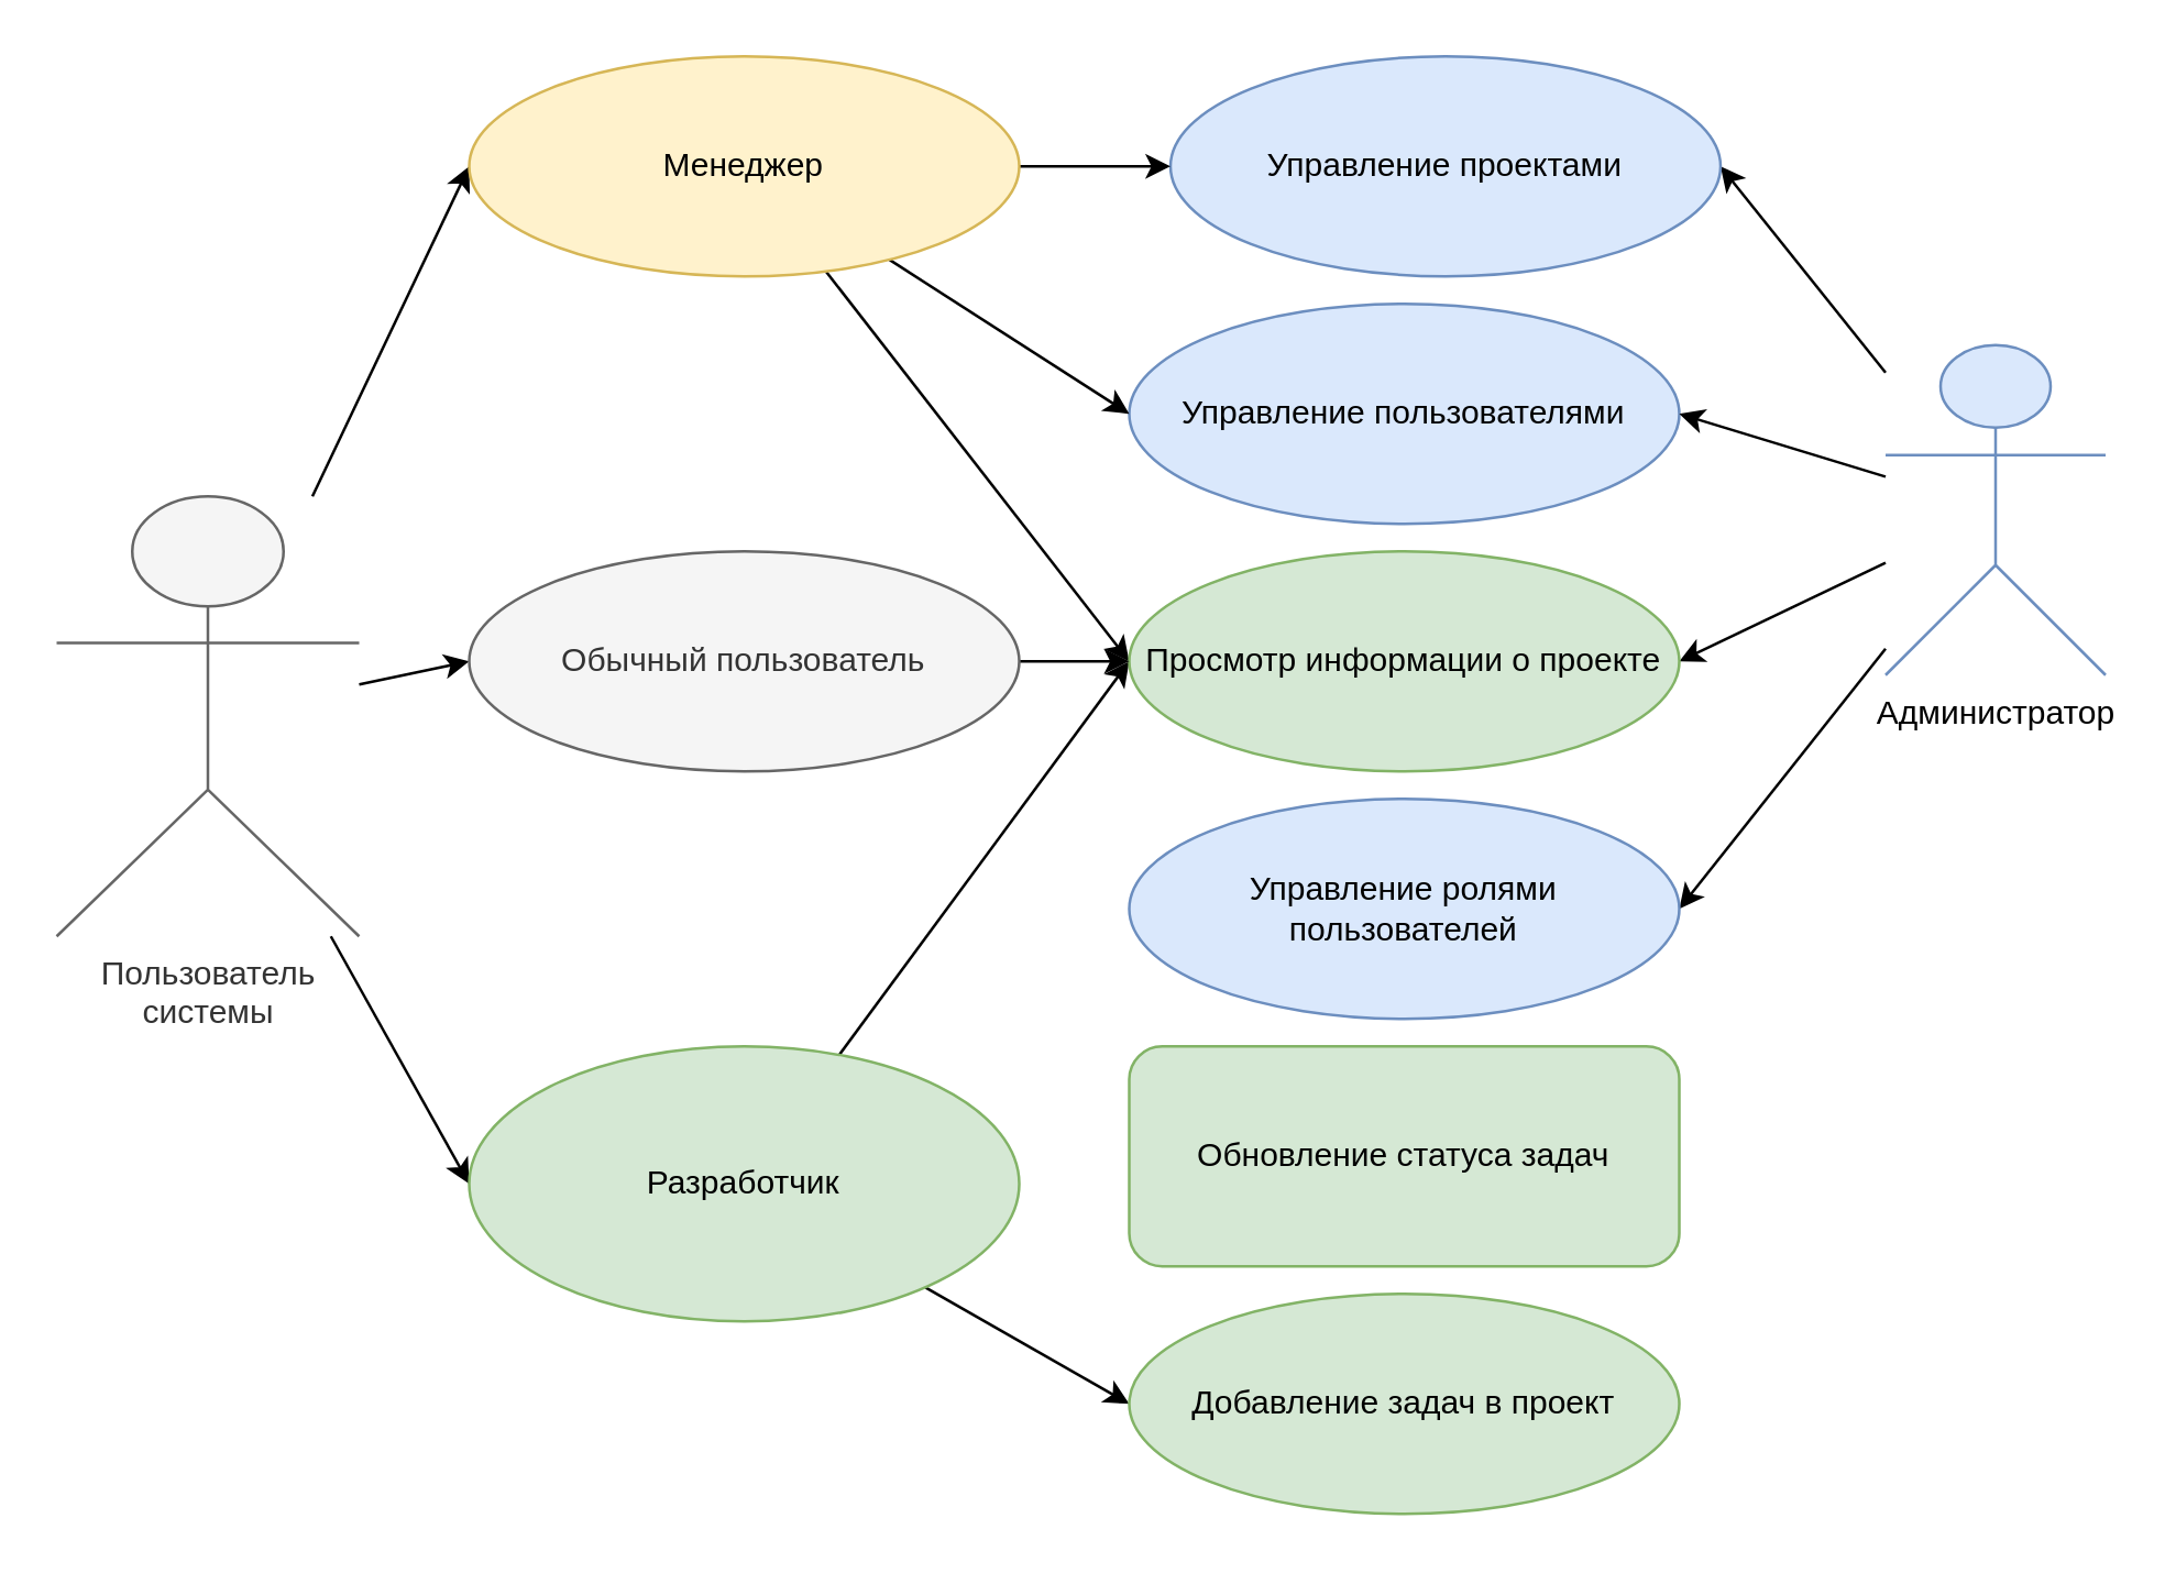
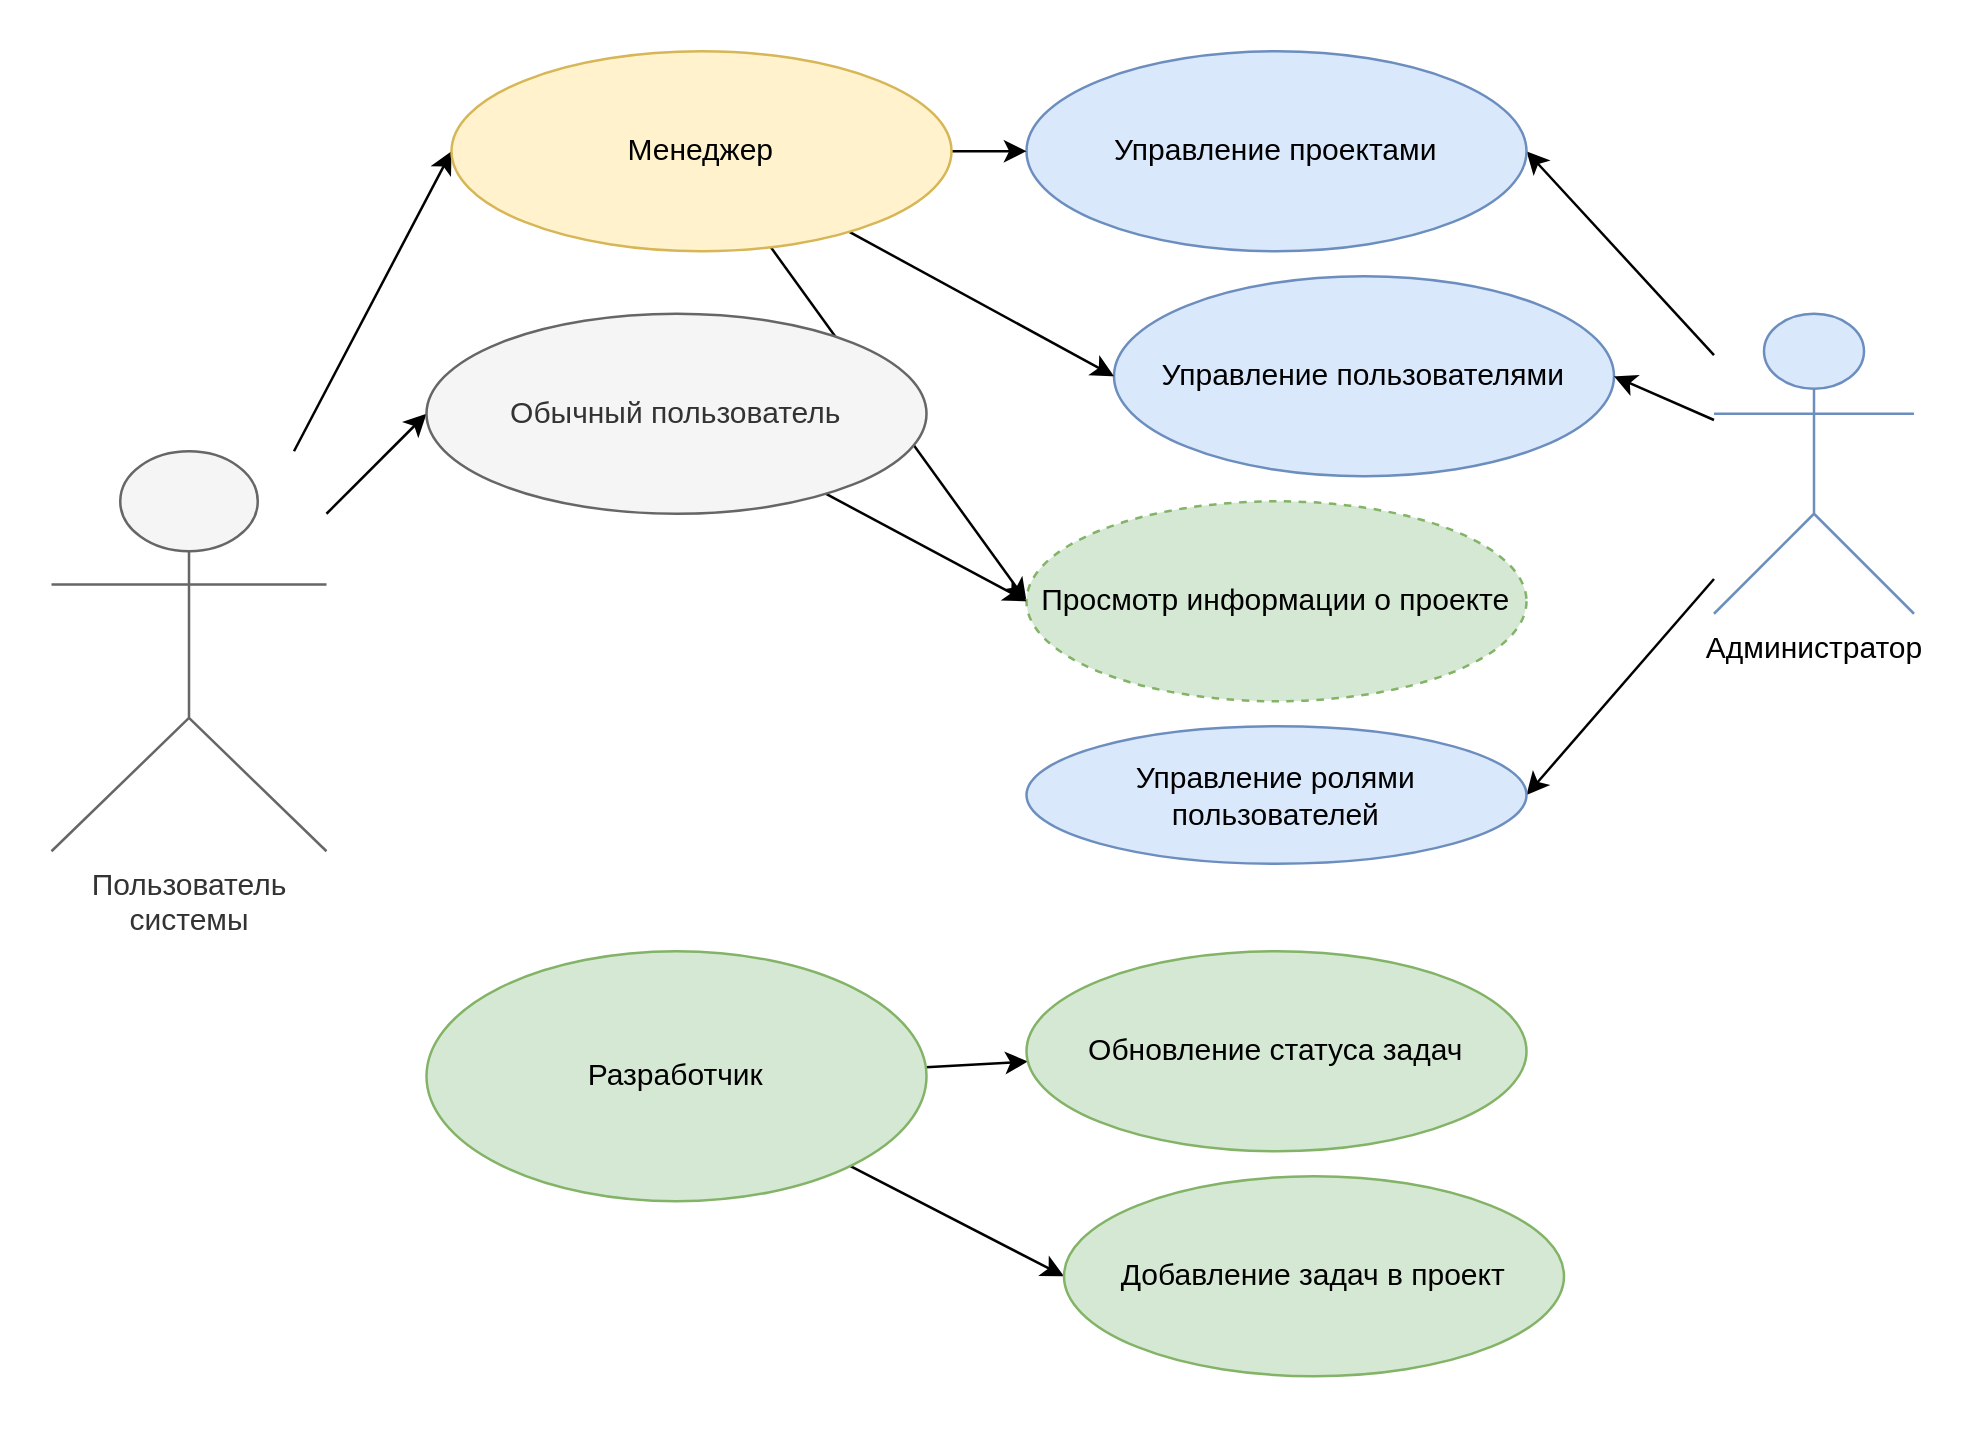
- <mxCell id="15" value="Менеджер " style="ellipse;whiteSpace=wrap;html=1;fillColor=#fff2cc;strokeColor=#d6b656;" parent="1" vertex="1"><mxGeometry x="170" y="20" width="200" height="80" as="geometry" /></mxCell>
+ <mxCell id="15" value="Менеджер " style="ellipse;whiteSpace=wrap;html=1;fillColor=#fff2cc;strokeColor=#d6b656;" parent="1" vertex="1"><mxGeometry x="180" y="20" width="200" height="80" as="geometry" /></mxCell>
- <mxCell id="7" value="Управление проектами" style="ellipse;whiteSpace=wrap;html=1;fillColor=#dae8fc;strokeColor=#6c8ebf;" parent="1" vertex="1"><mxGeometry x="425" y="20" width="200" height="80" as="geometry" /></mxCell>
+ <mxCell id="7" value="Управление проектами" style="ellipse;whiteSpace=wrap;html=1;fillColor=#dae8fc;strokeColor=#6c8ebf;" parent="1" vertex="1"><mxGeometry x="410" y="20" width="200" height="80" as="geometry" /></mxCell>
- <mxCell id="6" value="Управление пользователями" style="ellipse;whiteSpace=wrap;html=1;fillColor=#dae8fc;strokeColor=#6c8ebf;" parent="1" vertex="1"><mxGeometry x="410" y="110" width="200" height="80" as="geometry" /></mxCell>
+ <mxCell id="6" value="Управление пользователями" style="ellipse;whiteSpace=wrap;html=1;fillColor=#dae8fc;strokeColor=#6c8ebf;" parent="1" vertex="1"><mxGeometry x="445" y="110" width="200" height="80" as="geometry" /></mxCell>
- <mxCell id="4" style="rounded=0;orthogonalLoop=1;jettySize=auto;html=1;entryX=1;entryY=0.5;entryDx=0;entryDy=0;" edge="1" parent="1" source="5" target="20"><mxGeometry relative="1" as="geometry" /></mxCell>
- <mxCell id="26" value="Обычный пользователь" style="ellipse;whiteSpace=wrap;html=1;fillColor=#f5f5f5;fontColor=#333333;strokeColor=#666666;" vertex="1" parent="1"><mxGeometry x="170" width="200" height="80" as="geometry" y="200" /></mxCell>
+ <mxCell id="26" value="Обычный пользователь" style="ellipse;whiteSpace=wrap;html=1;fillColor=#f5f5f5;fontColor=#333333;strokeColor=#666666;" vertex="1" parent="1"><mxGeometry x="170" y="125" width="200" height="80" as="geometry" /></mxCell>
- <mxCell id="20" value="Просмотр информации о проекте" style="ellipse;whiteSpace=wrap;html=1;fillColor=#d5e8d4;strokeColor=#82b366;" parent="1" vertex="1"><mxGeometry x="410" width="200" height="80" as="geometry" y="200" /></mxCell>
+ <mxCell id="20" value="Просмотр информации о проекте" style="ellipse;whiteSpace=wrap;html=1;fillColor=#d5e8d4;strokeColor=#82b366;dashed=1;" parent="1" vertex="1"><mxGeometry x="410" width="200" height="80" as="geometry" y="200" /></mxCell>
- <mxCell id="16" style="rounded=0;orthogonalLoop=1;jettySize=auto;html=1;entryX=0;entryY=0.5;entryDx=0;entryDy=0;" parent="1" source="19" target="20" edge="1"><mxGeometry relative="1" as="geometry" /></mxCell>
- <mxCell id="23" value="Управление ролями &lt;br&gt;пользователей" style="ellipse;whiteSpace=wrap;html=1;fillColor=#dae8fc;strokeColor=#6c8ebf;" parent="1" vertex="1"><mxGeometry x="410" y="290" width="200" height="80" as="geometry" /></mxCell>
+ <mxCell id="23" value="Управление ролями &lt;br&gt;пользователей" style="ellipse;whiteSpace=wrap;html=1;fillColor=#dae8fc;strokeColor=#6c8ebf;" parent="1" vertex="1"><mxGeometry x="410" y="290" width="200" height="55" as="geometry" /></mxCell>
- <mxCell id="9" style="rounded=0;orthogonalLoop=1;jettySize=auto;html=1;entryX=0;entryY=0.5;entryDx=0;entryDy=0;" parent="1" source="11" target="19" edge="1"><mxGeometry relative="1" as="geometry" /></mxCell>
- <mxCell id="21" value="Обновление статуса задач" style="whiteSpace=wrap;html=1;fillColor=#d5e8d4;strokeColor=#82b366;rounded=1;" parent="1" vertex="1"><mxGeometry x="410" y="380" width="200" height="80" as="geometry" /></mxCell>
+ <mxCell id="21" value="Обновление статуса задач" style="ellipse;whiteSpace=wrap;html=1;fillColor=#d5e8d4;strokeColor=#82b366;" parent="1" vertex="1"><mxGeometry x="410" y="380" width="200" height="80" as="geometry" /></mxCell>
+ <mxCell id="17" style="rounded=0;orthogonalLoop=1;jettySize=auto;html=1;" parent="1" source="19" target="21" edge="1"><mxGeometry relative="1" as="geometry" /></mxCell>
- <mxCell id="24" value="Добавление задач в проект" style="ellipse;whiteSpace=wrap;html=1;fillColor=#d5e8d4;strokeColor=#82b366;" parent="1" vertex="1"><mxGeometry x="410" y="470" width="200" height="80" as="geometry" /></mxCell>
+ <mxCell id="24" value="Добавление задач в проект" style="ellipse;whiteSpace=wrap;html=1;fillColor=#d5e8d4;strokeColor=#82b366;" parent="1" vertex="1"><mxGeometry x="425" y="470" width="200" height="80" as="geometry" /></mxCell>
